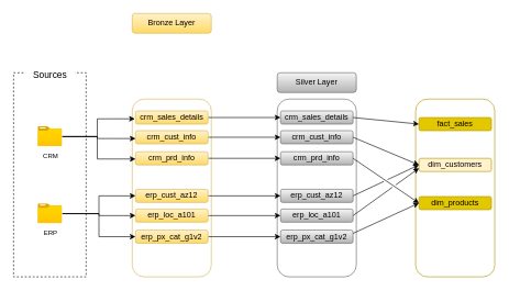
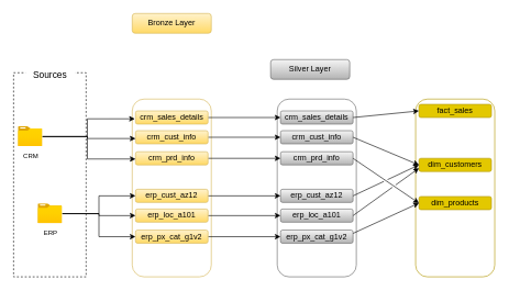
- <mxCell id="27" value="Silver Layer" style="rounded=1;whiteSpace=wrap;html=1;fillColor=#f5f5f5;strokeColor=#666666;gradientColor=#b3b3b3;" parent="1" vertex="1"><mxGeometry x="420" y="110" width="120" height="30" as="geometry" /></mxCell>
+ <mxCell id="27" value="Silver Layer" style="rounded=1;whiteSpace=wrap;html=1;fillColor=#f5f5f5;strokeColor=#666666;gradientColor=#b3b3b3;" parent="1" vertex="1"><mxGeometry x="410" y="90" width="120" height="30" as="geometry" /></mxCell>
- <mxCell id="35" value="fact_sales" style="rounded=1;whiteSpace=wrap;html=1;fillColor=#e3c800;strokeColor=#B09500;fontColor=#000000;" vertex="1" parent="1"><mxGeometry x="635" y="178" width="110" height="20" as="geometry" /></mxCell>
+ <mxCell id="35" value="fact_sales" style="rounded=1;whiteSpace=wrap;html=1;fillColor=#e3c800;strokeColor=#B09500;fontColor=#000000;" vertex="1" parent="1"><mxGeometry x="635" y="158" width="110" height="20" as="geometry" /></mxCell>
- <mxCell id="6" value="&lt;font style=&quot;font-size: 10px;&quot;&gt;CRM&lt;/font&gt;" style="image;aspect=fixed;html=1;points=[];align=center;fontSize=12;image=img/lib/azure2/general/Folder_Blank.svg;" parent="1" vertex="1"><mxGeometry x="57.02" y="192" width="36.96" height="30" as="geometry" /></mxCell>
+ <mxCell id="6" value="&lt;font style=&quot;font-size: 10px;&quot;&gt;CRM&lt;/font&gt;" style="image;aspect=fixed;html=1;points=[];align=center;fontSize=12;image=img/lib/azure2/general/Folder_Blank.svg;" parent="1" vertex="1"><mxGeometry x="27.02" y="192" width="36.96" height="30" as="geometry" /></mxCell>
- <mxCell id="36" value="dim_customers" style="rounded=1;whiteSpace=wrap;html=1;fillColor=#fff2cc;strokeColor=#B09500;fontColor=#000000;" vertex="1" parent="1"><mxGeometry x="635" y="240" width="110" height="20" as="geometry" /></mxCell>
+ <mxCell id="36" value="dim_customers" style="rounded=1;whiteSpace=wrap;html=1;fillColor=#e3c800;strokeColor=#B09500;fontColor=#000000;" vertex="1" parent="1"><mxGeometry x="635" y="240" width="110" height="20" as="geometry" /></mxCell>
